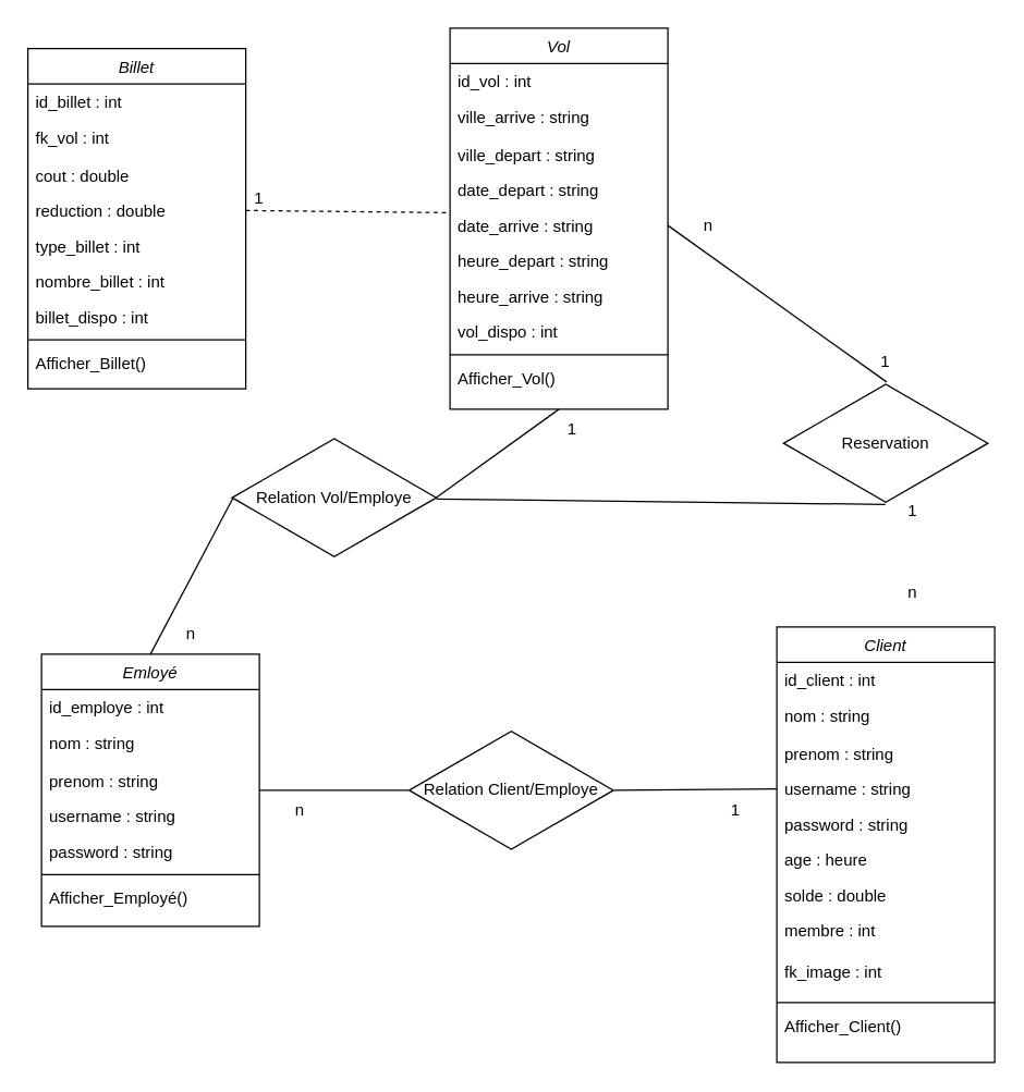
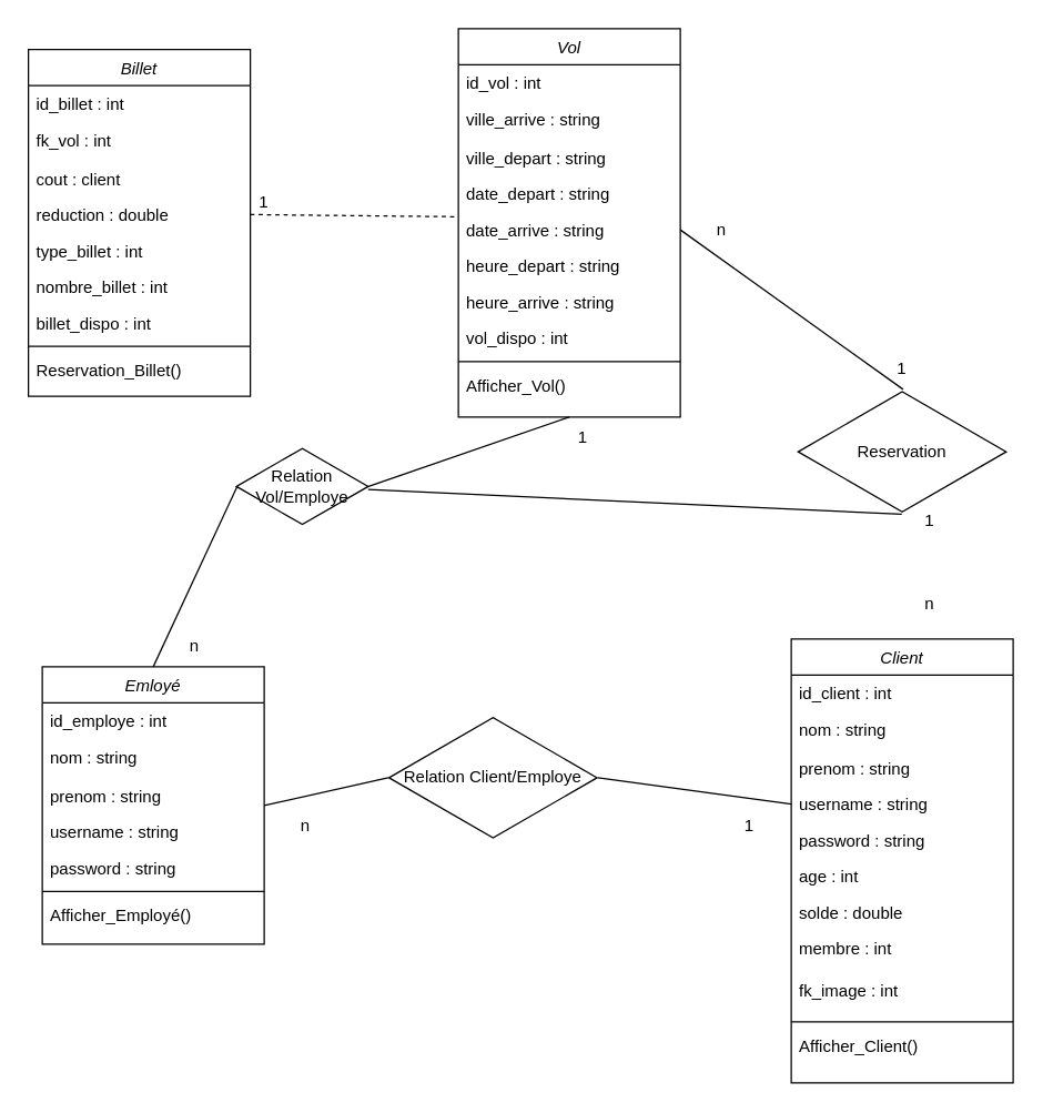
- <mxCell id="16" value="cout : double" style="text;align=left;verticalAlign=top;spacingLeft=4;spacingRight=4;overflow=hidden;rotatable=0;points=[[0,0.5],[1,0.5]];portConstraint=eastwest;rounded=0;shadow=0;html=0;" vertex="1" parent="13"><mxGeometry y="80" width="160" height="26" as="geometry" /></mxCell>
+ <mxCell id="16" value="cout : client" style="text;align=left;verticalAlign=top;spacingLeft=4;spacingRight=4;overflow=hidden;rotatable=0;points=[[0,0.5],[1,0.5]];portConstraint=eastwest;rounded=0;shadow=0;html=0;" vertex="1" parent="13"><mxGeometry y="80" width="160" height="26" as="geometry" /></mxCell>
- <mxCell id="22" value="Afficher_Billet()" style="text;align=left;verticalAlign=top;spacingLeft=4;spacingRight=4;overflow=hidden;rotatable=0;points=[[0,0.5],[1,0.5]];portConstraint=eastwest;" vertex="1" parent="13"><mxGeometry y="218" width="160" height="26" as="geometry" /></mxCell>
+ <mxCell id="22" value="Reservation_Billet()" style="text;align=left;verticalAlign=top;spacingLeft=4;spacingRight=4;overflow=hidden;rotatable=0;points=[[0,0.5],[1,0.5]];portConstraint=eastwest;" vertex="1" parent="13"><mxGeometry y="218" width="160" height="26" as="geometry" /></mxCell>
- <mxCell id="43" value="Relation Vol/Employe" style="html=1;whiteSpace=wrap;aspect=fixed;shape=isoRectangle;" vertex="1" parent="1"><mxGeometry x="170" y="320" width="150" height="90" as="geometry" /></mxCell>
+ <mxCell id="43" value="Relation Vol/Employe" style="html=1;whiteSpace=wrap;aspect=fixed;shape=isoRectangle;" vertex="1" parent="1"><mxGeometry x="170" y="320" width="95" height="60" as="geometry" /></mxCell>
- <mxCell id="44" value="Relation Client/Employe" style="html=1;whiteSpace=wrap;aspect=fixed;shape=isoRectangle;" vertex="1" parent="1"><mxGeometry x="300" y="535" width="150" height="90" as="geometry" /></mxCell>
+ <mxCell id="44" value="Relation Client/Employe" style="html=1;whiteSpace=wrap;aspect=fixed;shape=isoRectangle;" vertex="1" parent="1"><mxGeometry x="280" y="515" width="150" height="90" as="geometry" /></mxCell>
- <mxCell id="37" value="age : heure" style="text;align=left;verticalAlign=top;spacingLeft=4;spacingRight=4;overflow=hidden;rotatable=0;points=[[0,0.5],[1,0.5]];portConstraint=eastwest;" vertex="1" parent="31"><mxGeometry y="158" width="160" height="26" as="geometry" /></mxCell>
+ <mxCell id="37" value="age : int" style="text;align=left;verticalAlign=top;spacingLeft=4;spacingRight=4;overflow=hidden;rotatable=0;points=[[0,0.5],[1,0.5]];portConstraint=eastwest;" vertex="1" parent="31"><mxGeometry y="158" width="160" height="26" as="geometry" /></mxCell>
